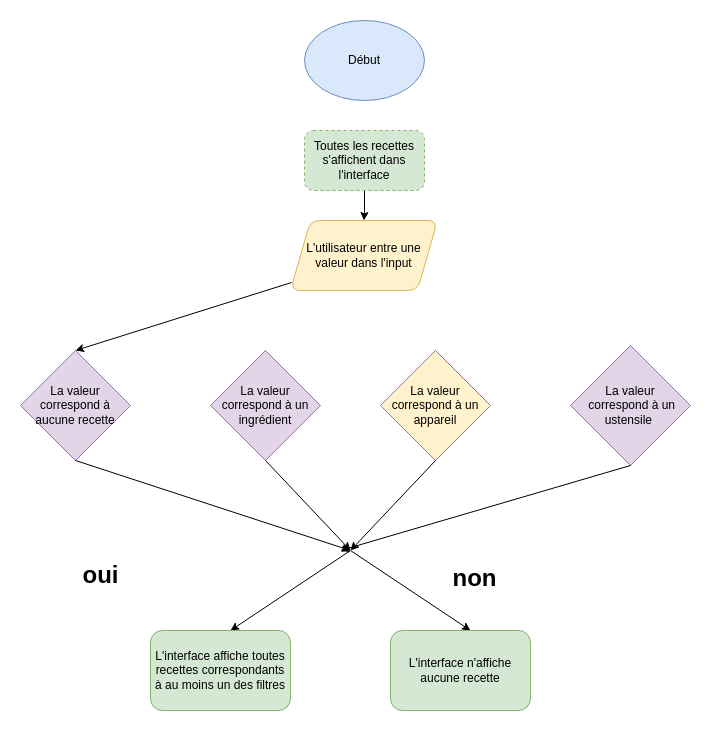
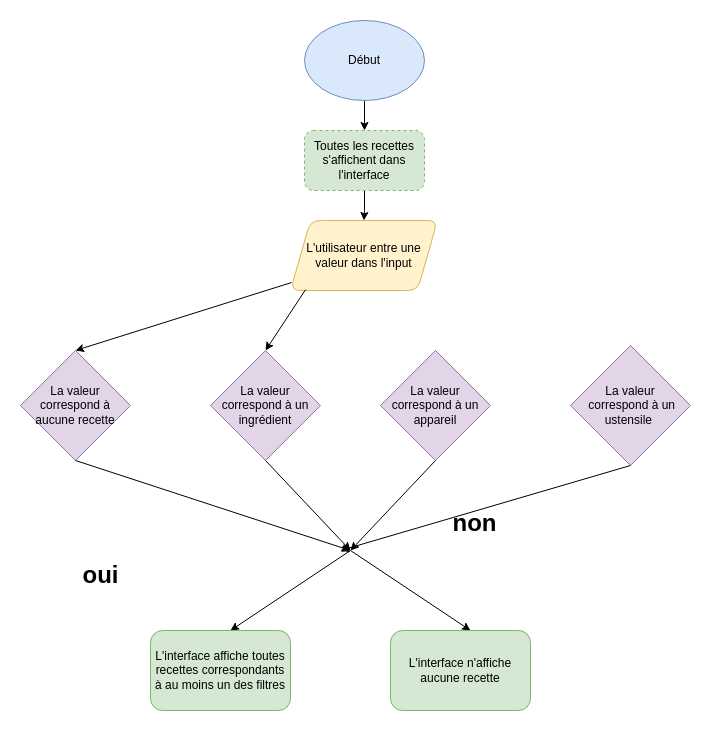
+ <mxCell id="2" value="" style="edgeStyle=orthogonalEdgeStyle;rounded=0;orthogonalLoop=1;jettySize=auto;html=1;" edge="1" parent="1" source="3" target="5"><mxGeometry relative="1" as="geometry" /></mxCell>
+ <mxCell id="12" value="" style="endArrow=classic;html=1;rounded=0;entryX=0.5;entryY=0;entryDx=0;entryDy=0;exitX=0.103;exitY=0.986;exitDx=0;exitDy=0;exitPerimeter=0;" edge="1" parent="1" source="6" target="8"><mxGeometry width="50" height="50" relative="1" as="geometry"><mxPoint x="340" y="290" as="sourcePoint" /><mxPoint x="390" y="240" as="targetPoint" /></mxGeometry></mxCell>
- <mxCell id="11" value="La valeur correspond à un appareil" style="rhombus;whiteSpace=wrap;html=1;fillColor=#fff2cc;strokeColor=#9673a6;" vertex="1" parent="1"><mxGeometry x="380" y="350" width="110" height="110" as="geometry" /></mxCell>
+ <mxCell id="11" value="La valeur correspond à un appareil" style="rhombus;whiteSpace=wrap;html=1;fillColor=#e1d5e7;strokeColor=#9673a6;" vertex="1" parent="1"><mxGeometry x="380" y="350" width="110" height="110" as="geometry" /></mxCell>
- <mxCell id="22" value="non" style="text;strokeColor=none;fillColor=none;html=1;fontSize=24;fontStyle=1;verticalAlign=middle;align=center;" vertex="1" parent="1"><mxGeometry x="424" y="560" width="100" height="35" as="geometry" /></mxCell>
+ <mxCell id="22" value="non" style="text;strokeColor=none;fillColor=none;html=1;fontSize=24;fontStyle=1;verticalAlign=middle;align=center;" vertex="1" parent="1"><mxGeometry x="424" y="505" width="100" height="35" as="geometry" /></mxCell>
